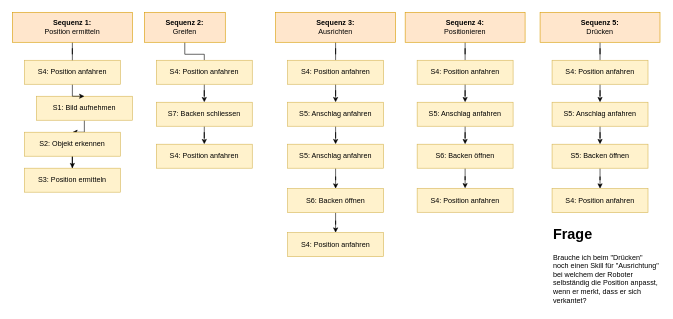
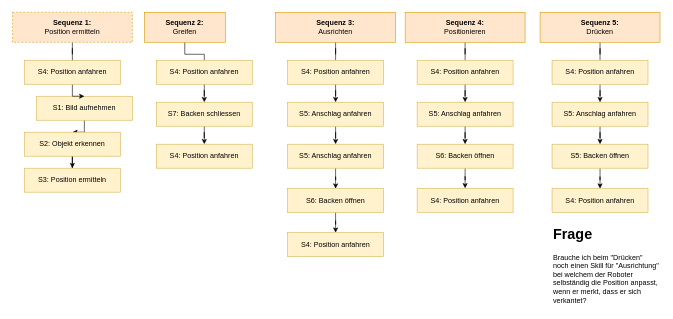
- <mxCell id="26" value="&lt;b&gt;Sequenz 1:&lt;/b&gt;&lt;div&gt;Position ermitteln&lt;/div&gt;" style="rounded=0;whiteSpace=wrap;html=1;fillColor=#ffe6cc;strokeColor=#d79b00;" parent="1" vertex="1"><mxGeometry x="20" y="20" width="200" height="50" as="geometry" /></mxCell>
+ <mxCell id="26" value="&lt;b&gt;Sequenz 1:&lt;/b&gt;&lt;div&gt;Position ermitteln&lt;/div&gt;" style="rounded=0;whiteSpace=wrap;html=1;fillColor=#ffe6cc;strokeColor=#d79b00;dashed=1;" parent="1" vertex="1"><mxGeometry x="20" y="20" width="200" height="50" as="geometry" /></mxCell>
